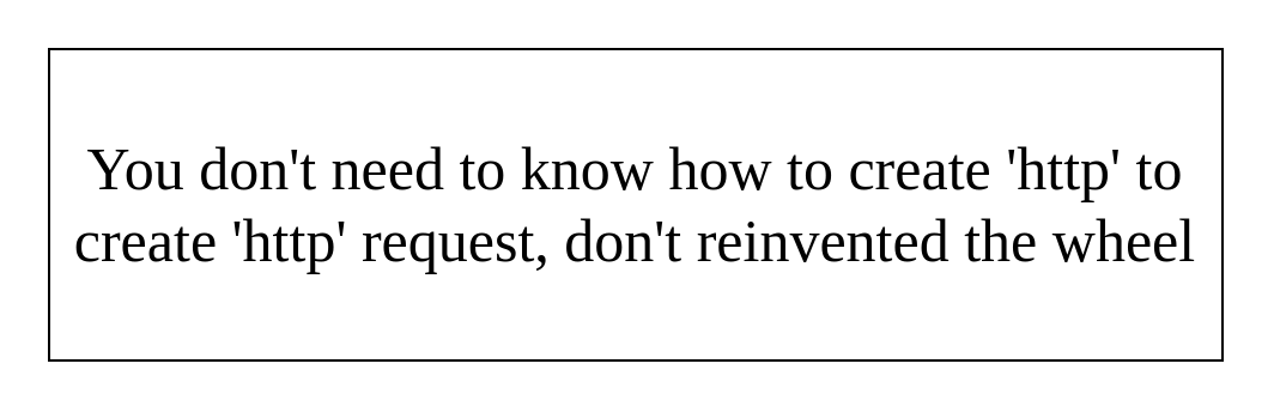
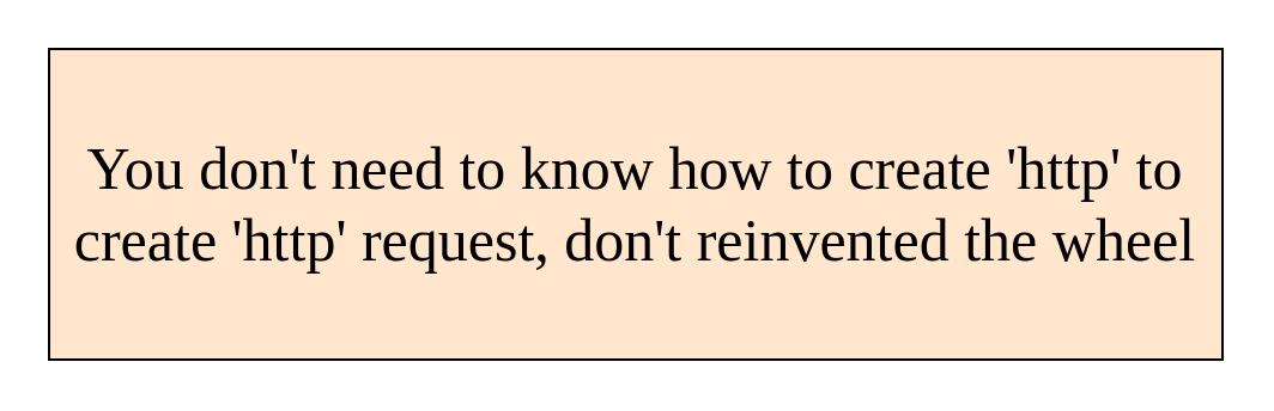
- <mxCell id="2" value="You don't need to know how to create 'http' to create 'http' request, don't reinvented the wheel" style="rounded=0;whiteSpace=wrap;html=1;fontFamily=Comfortaa;fontSource=https%3A%2F%2Ffonts.googleapis.com%2Fcss%3Ffamily%3DComfortaa;fontSize=25;" parent="1" vertex="1"><mxGeometry x="20" y="20" width="490" height="130" as="geometry" /></mxCell>
+ <mxCell id="2" value="You don't need to know how to create 'http' to create 'http' request, don't reinvented the wheel" style="rounded=0;whiteSpace=wrap;html=1;fontFamily=Comfortaa;fontSource=https%3A%2F%2Ffonts.googleapis.com%2Fcss%3Ffamily%3DComfortaa;fontSize=25;fillColor=#ffe6cc;" parent="1" vertex="1"><mxGeometry x="20" y="20" width="490" height="130" as="geometry" /></mxCell>
